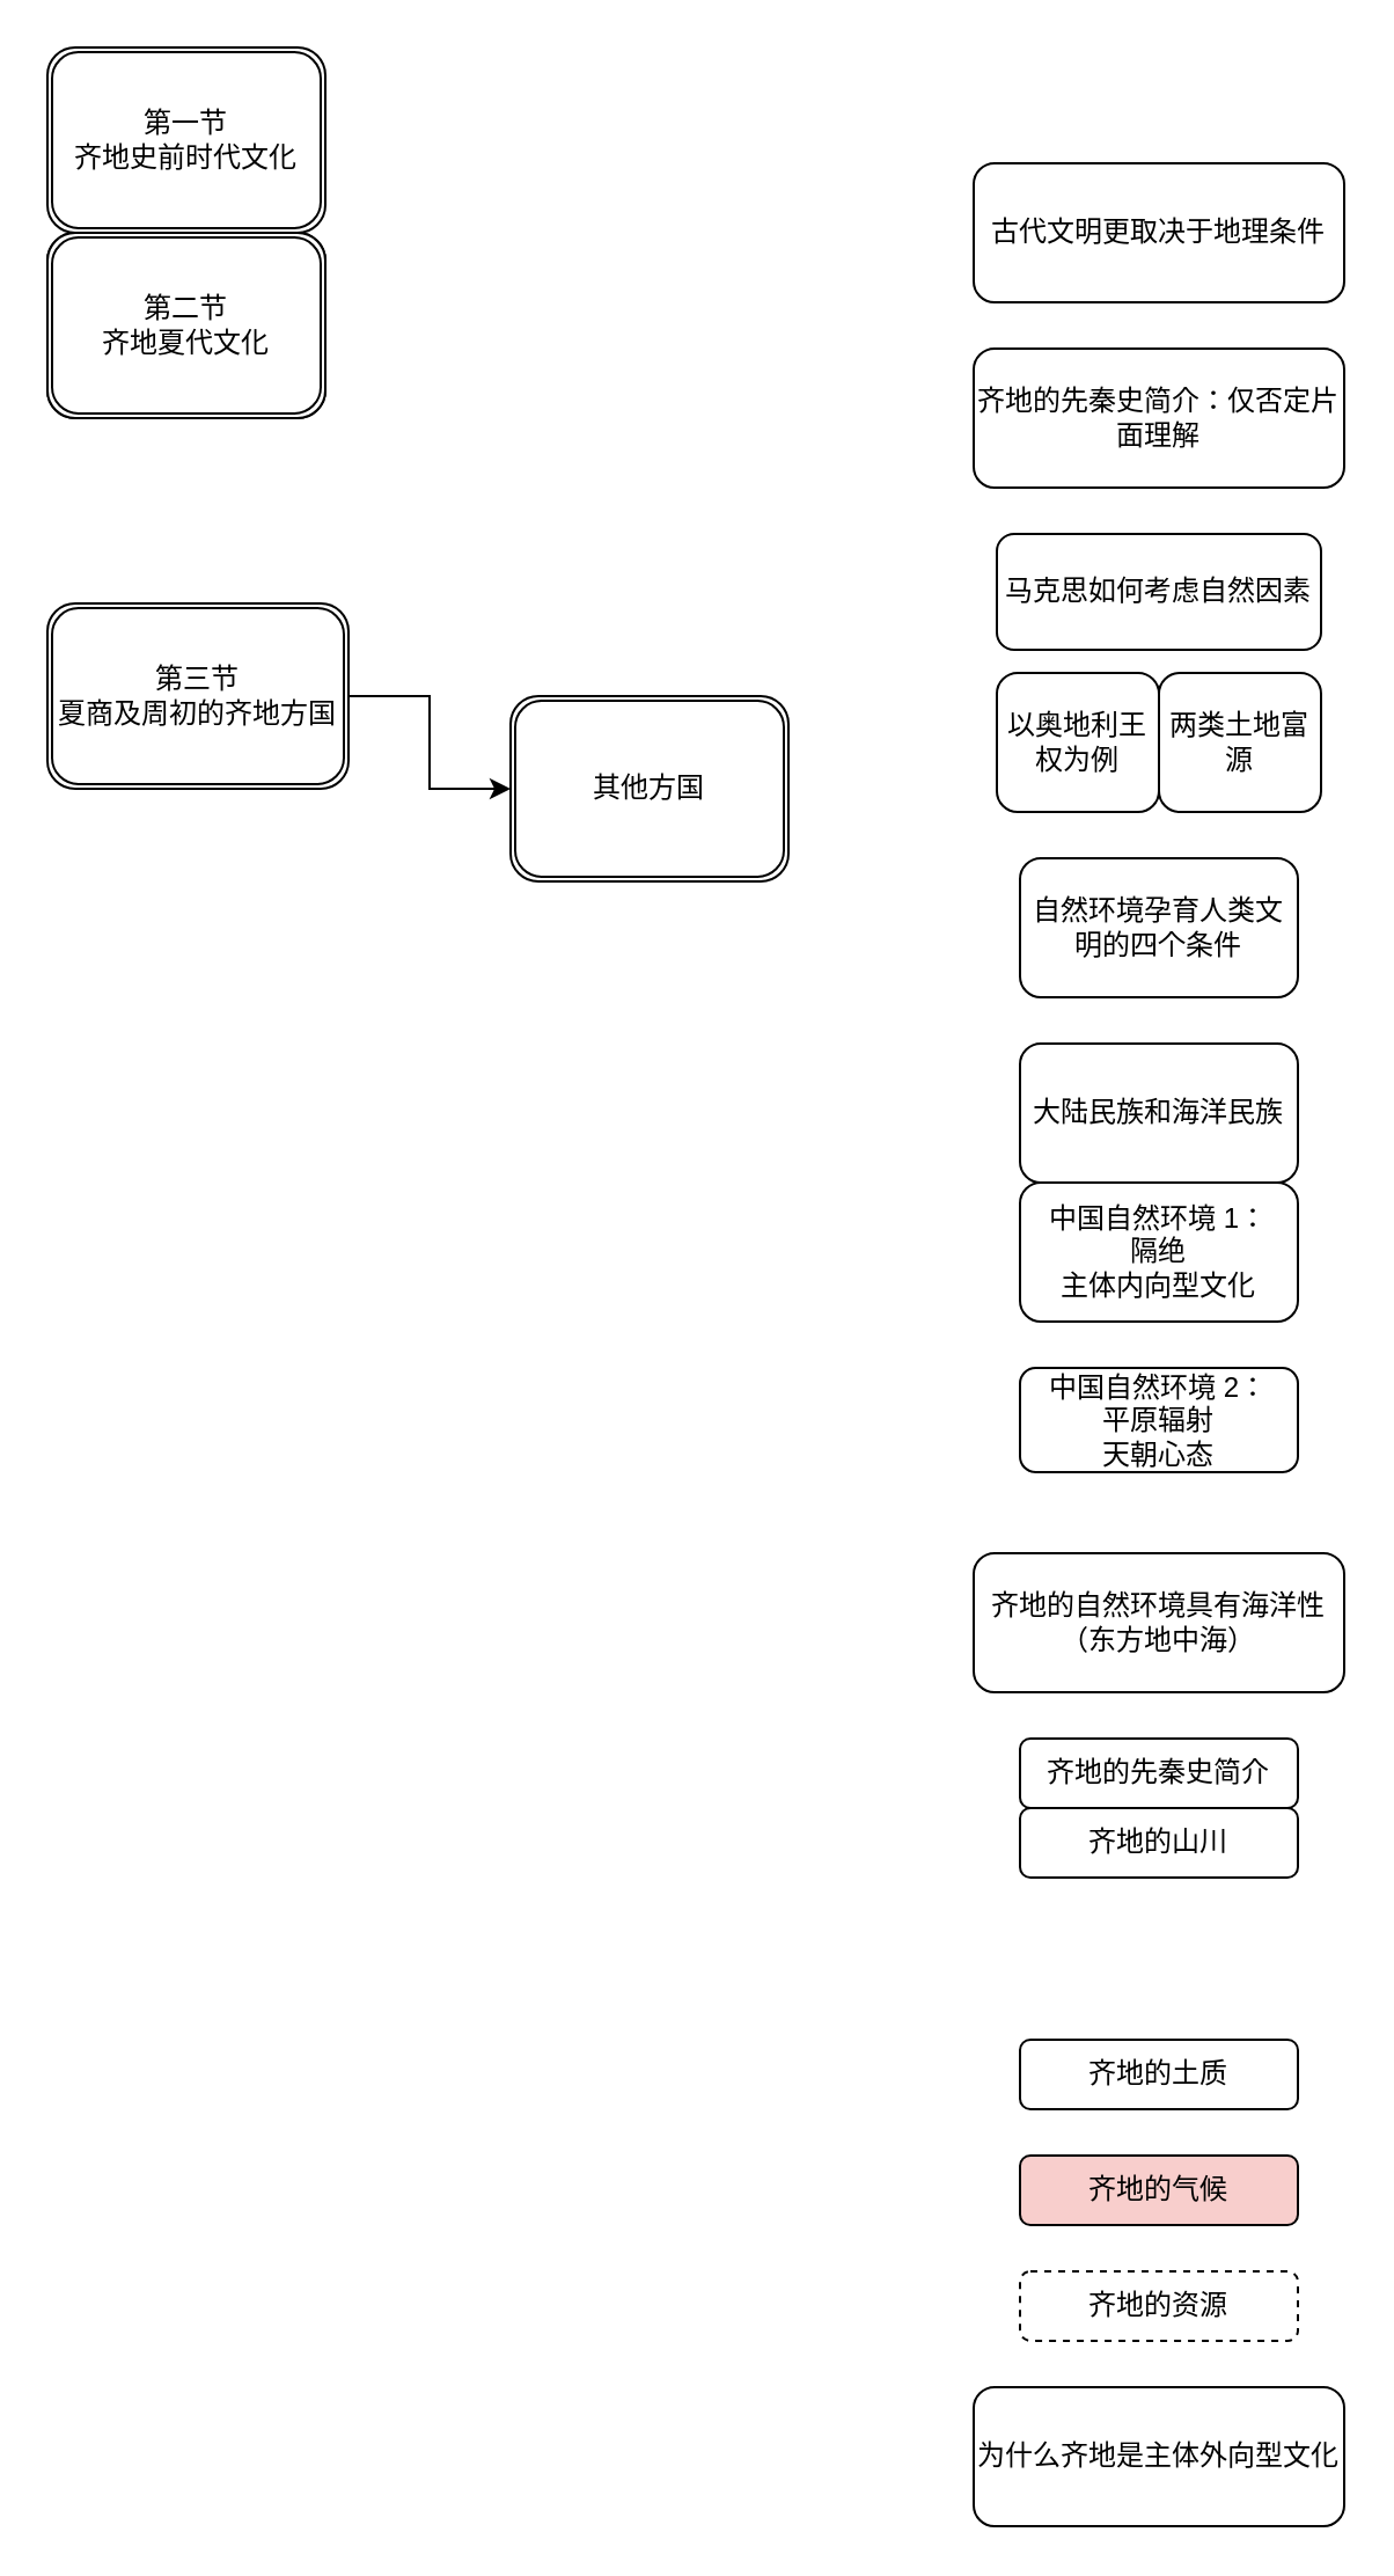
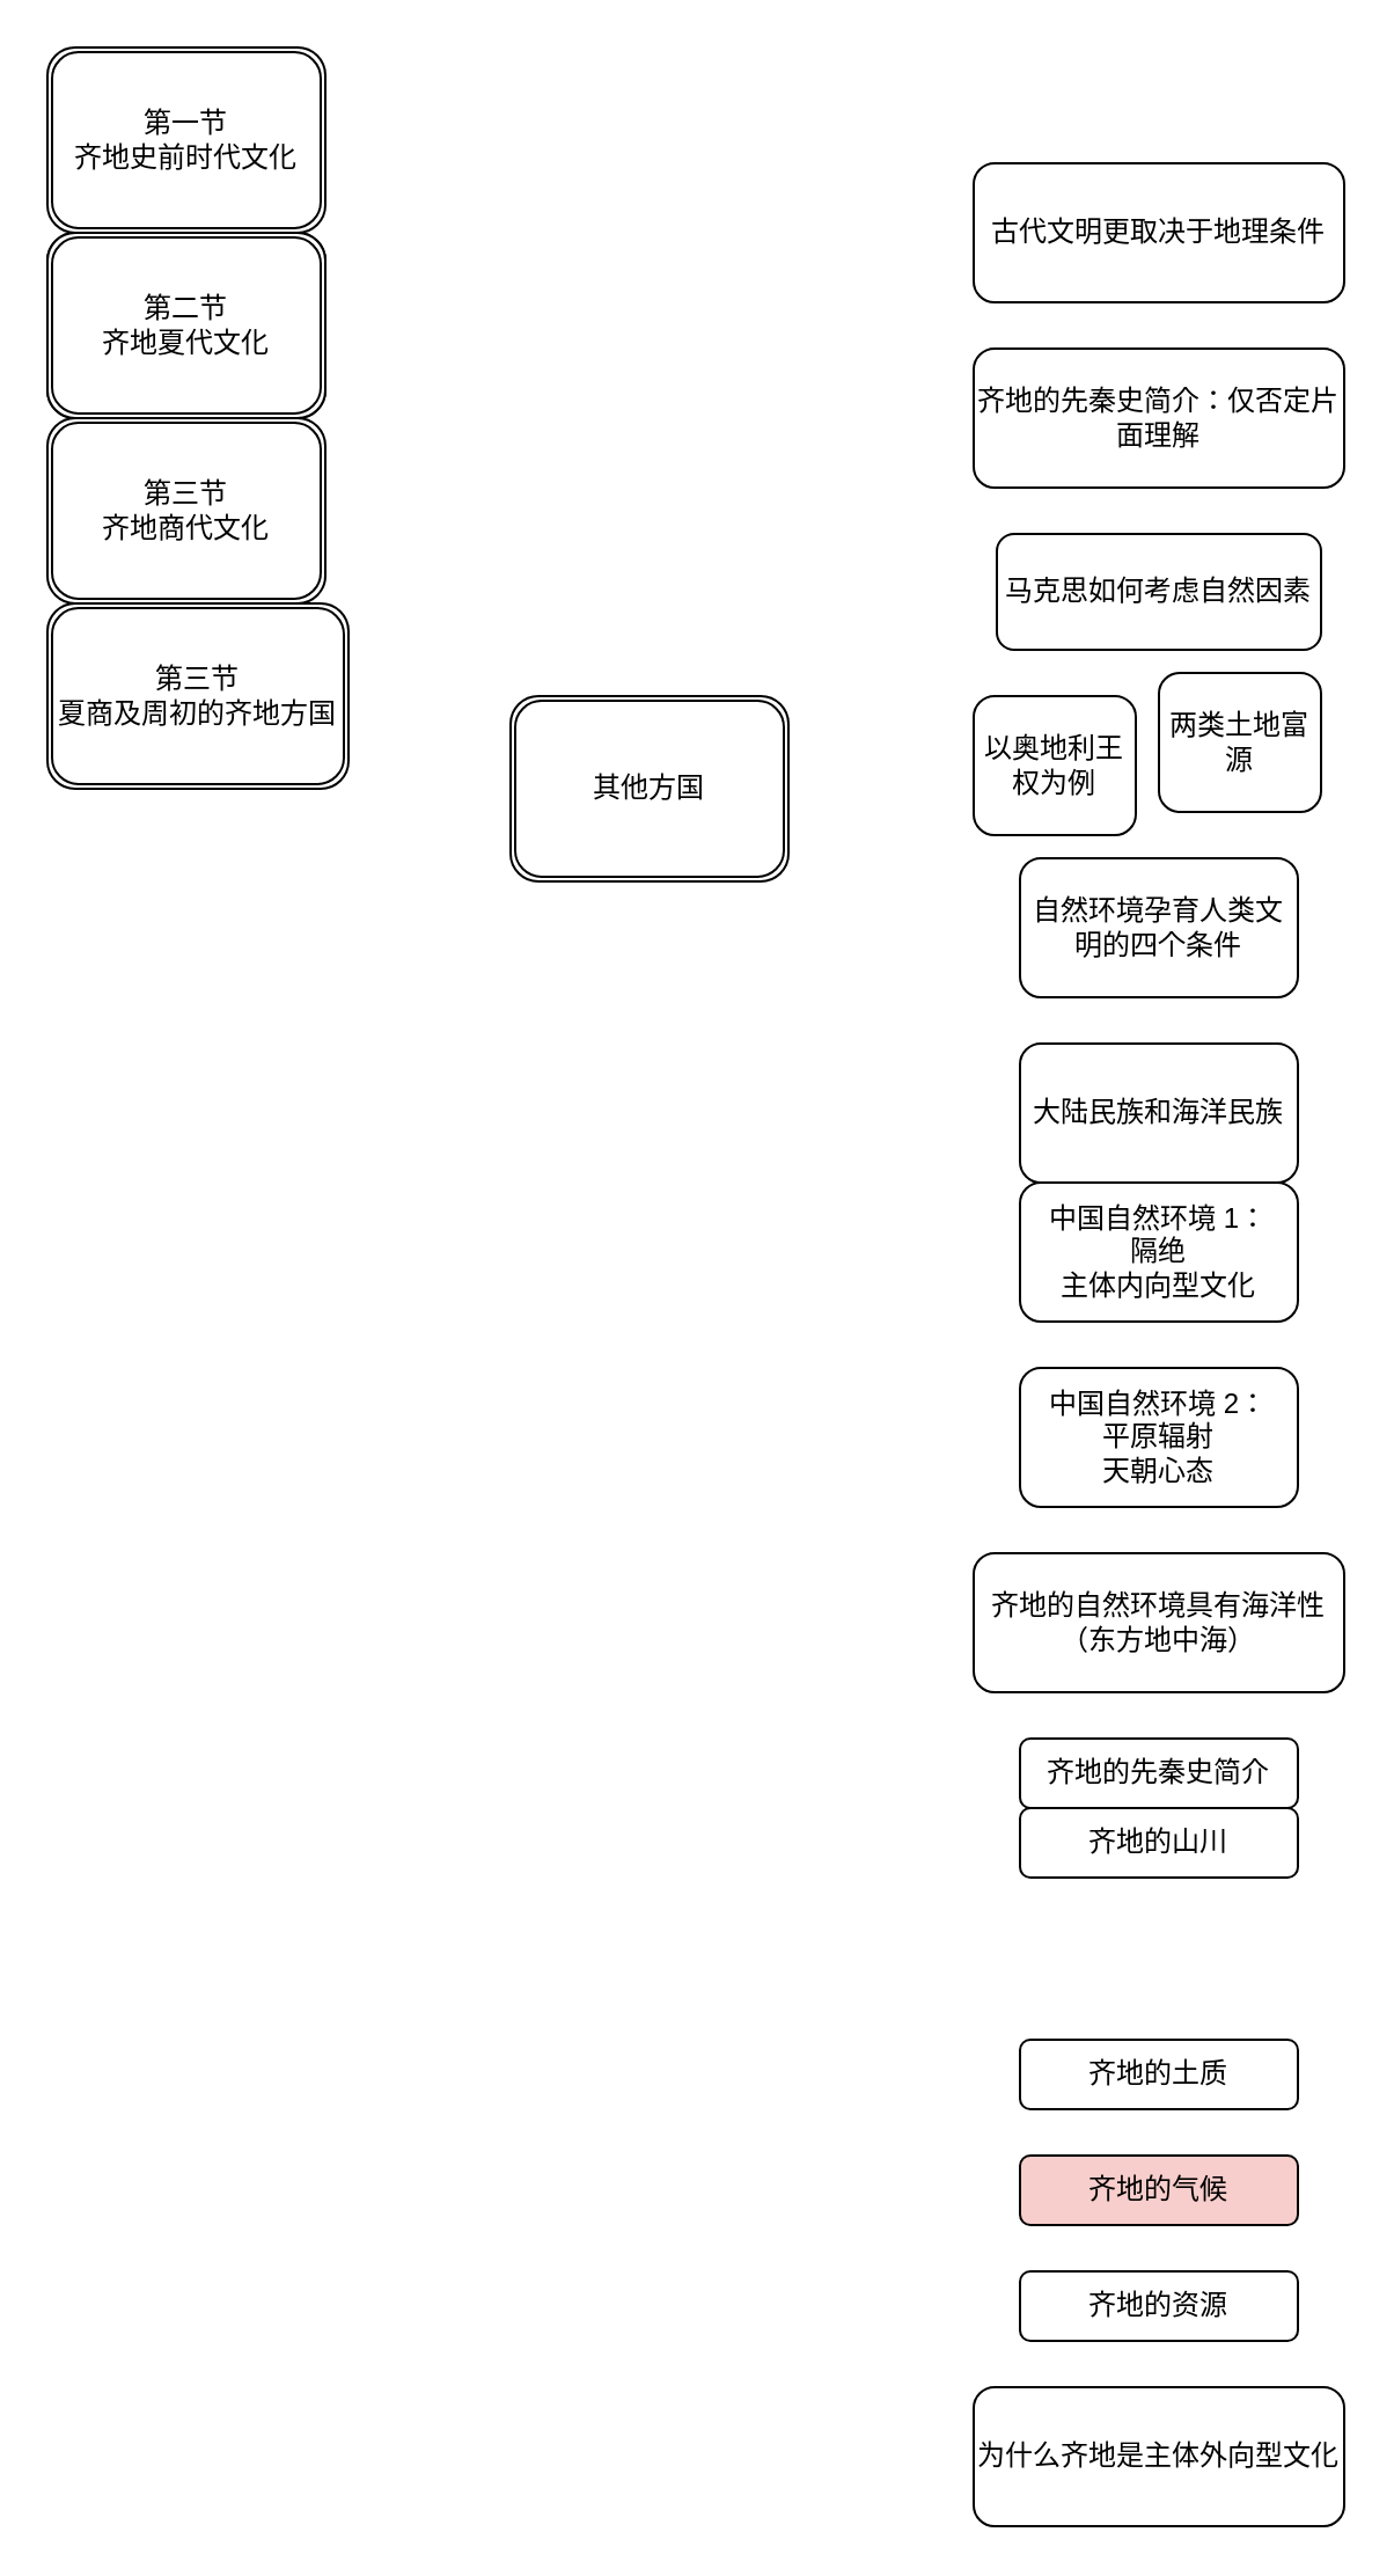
+ <mxCell id="5" value="&lt;span&gt;第三节&lt;br&gt;齐地商代文化&lt;br&gt;&lt;/span&gt;" style="shape=ext;double=1;rounded=1;whiteSpace=wrap;html=1;" parent="1" vertex="1"><mxGeometry y="180" width="120" height="80" as="geometry" x="20" /></mxCell>
- <mxCell id="6" value="" style="edgeStyle=orthogonalEdgeStyle;rounded=0;orthogonalLoop=1;jettySize=auto;html=1;" parent="1" source="7" target="8" edge="1"><mxGeometry relative="1" as="geometry" /></mxCell>
- <mxCell id="12" value="以奥地利王权为例" style="rounded=1;whiteSpace=wrap;html=1;" vertex="1" parent="1"><mxGeometry x="430" y="290" width="70" height="60" as="geometry" /></mxCell>
+ <mxCell id="12" value="以奥地利王权为例" style="rounded=1;whiteSpace=wrap;html=1;" vertex="1" parent="1"><mxGeometry x="420" y="300" width="70" height="60" as="geometry" /></mxCell>
- <mxCell id="17" value="&lt;span&gt;中国自然环境 2：&lt;br&gt;平原辐射&lt;br&gt;天朝心态&lt;br&gt;&lt;/span&gt;" style="rounded=1;whiteSpace=wrap;html=1;" vertex="1" parent="1"><mxGeometry x="440" y="590" width="120" height="45" as="geometry" /></mxCell>
+ <mxCell id="17" value="&lt;span&gt;中国自然环境 2：&lt;br&gt;平原辐射&lt;br&gt;天朝心态&lt;br&gt;&lt;/span&gt;" style="rounded=1;whiteSpace=wrap;html=1;" vertex="1" parent="1"><mxGeometry x="440" y="590" width="120" height="60" as="geometry" /></mxCell>
- <mxCell id="23" value="齐地的资源" style="rounded=1;whiteSpace=wrap;html=1;dashed=1;" vertex="1" parent="1"><mxGeometry x="440" y="980" width="120" height="30" as="geometry" /></mxCell>
+ <mxCell id="23" value="齐地的资源" style="rounded=1;whiteSpace=wrap;html=1;" vertex="1" parent="1"><mxGeometry x="440" y="980" width="120" height="30" as="geometry" /></mxCell>
